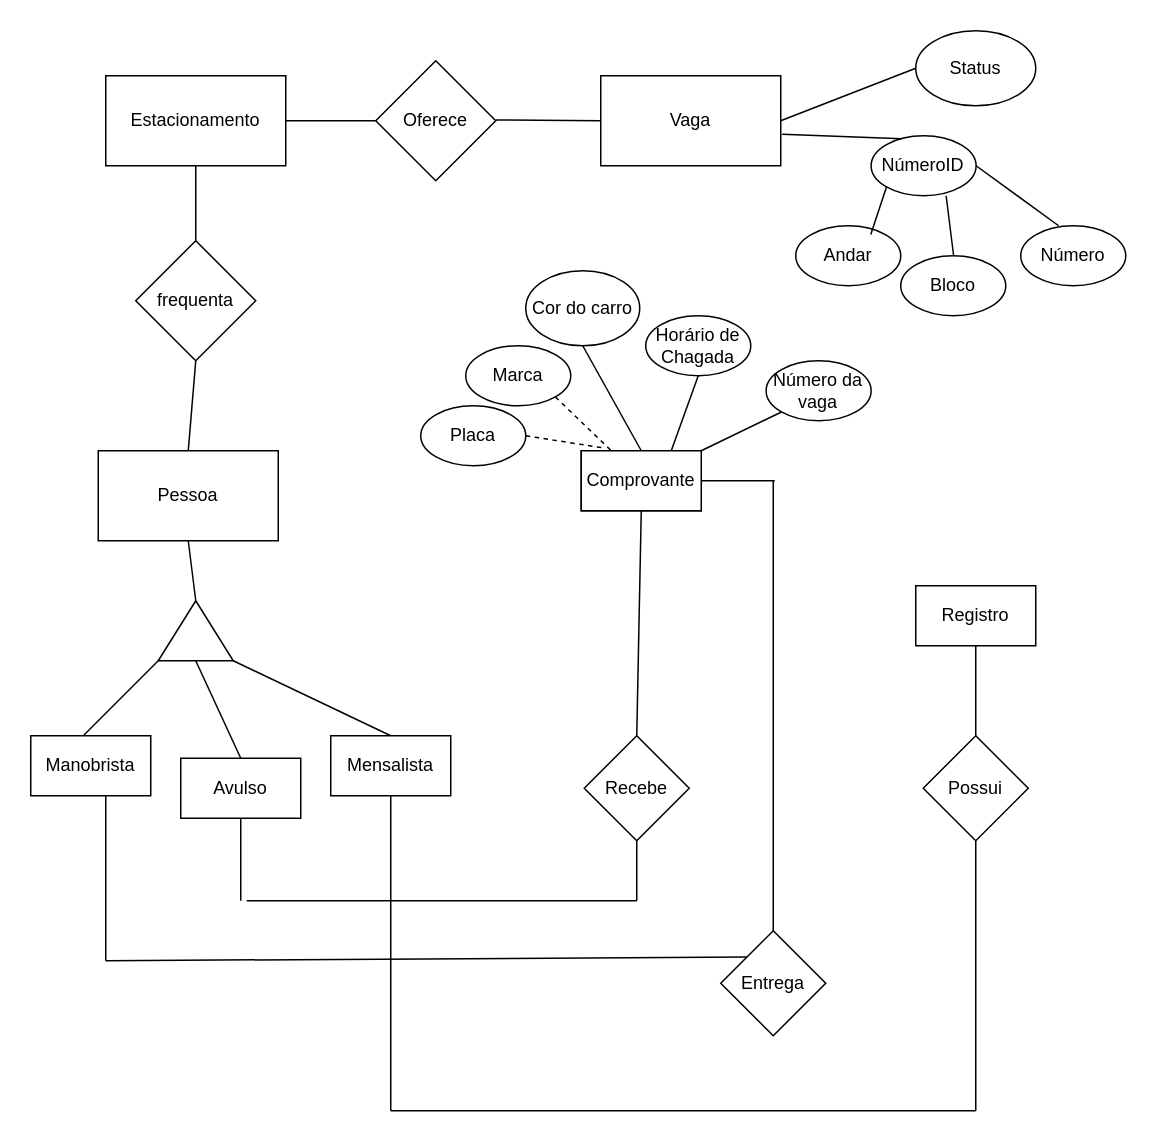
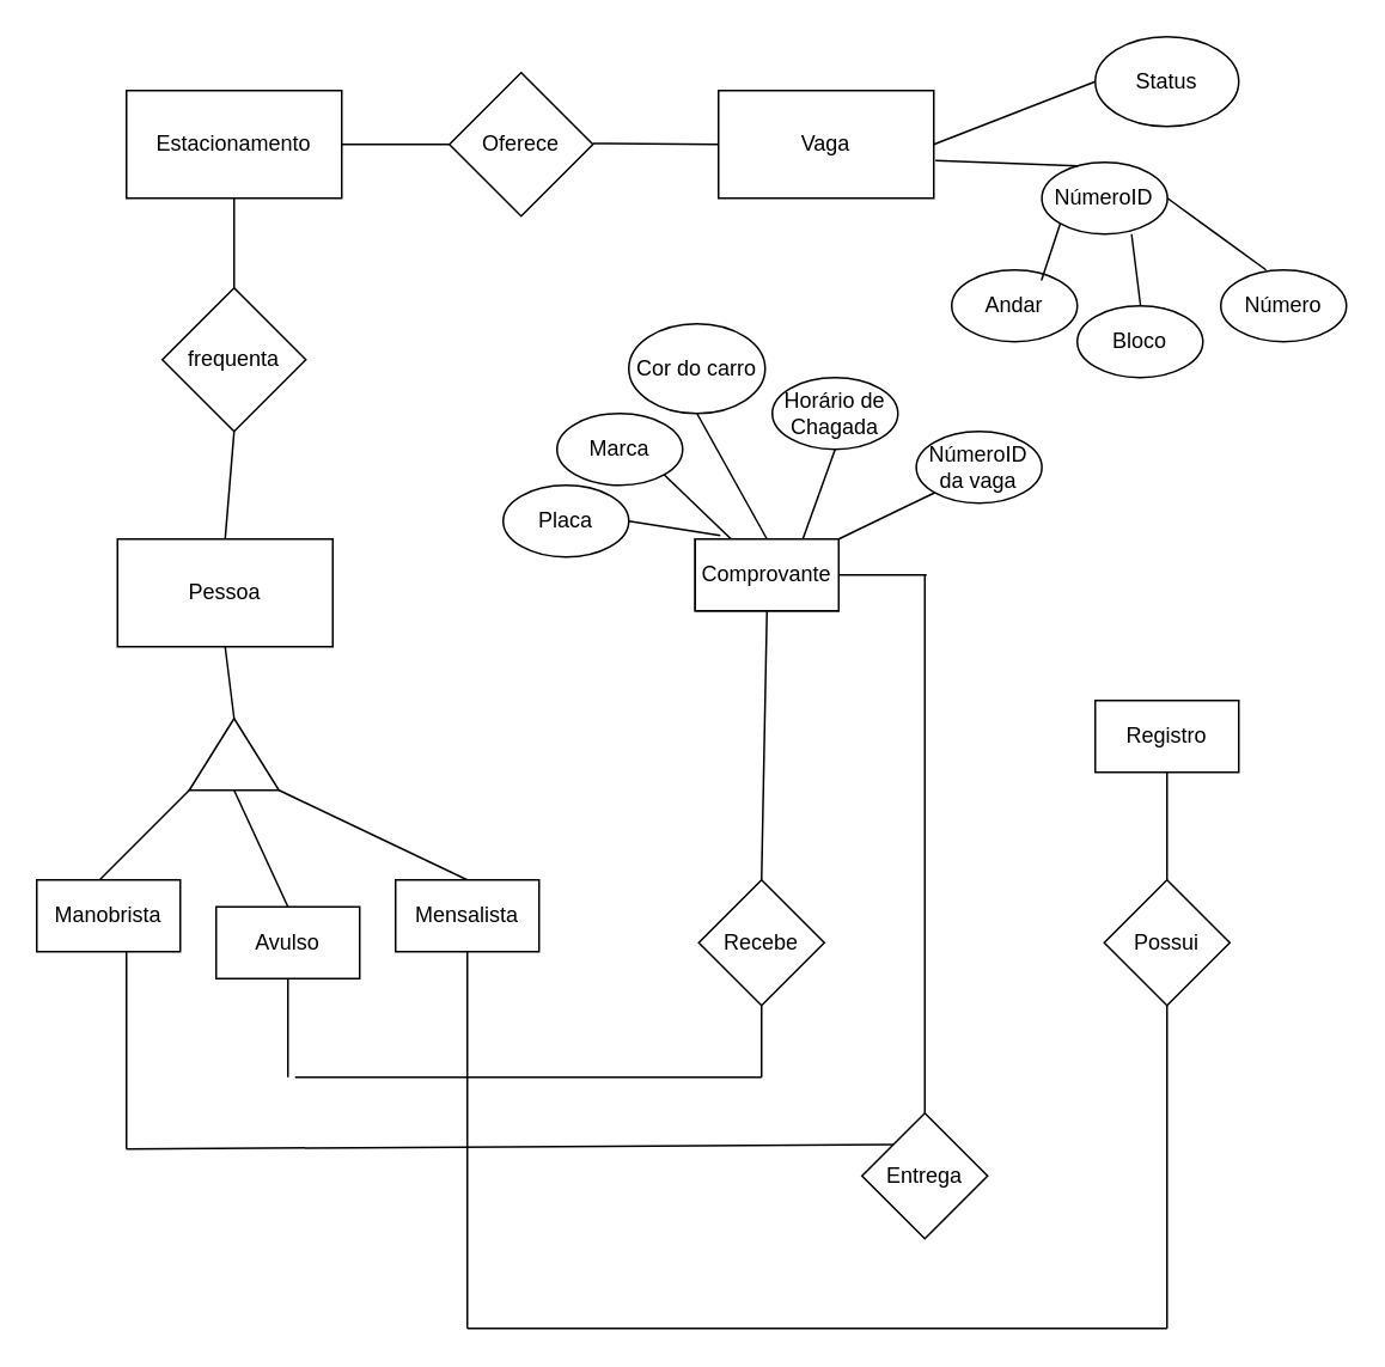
- <mxCell id="44" value="Número da vaga" style="ellipse;whiteSpace=wrap;html=1;" vertex="1" parent="1"><mxGeometry x="510.25" y="240" width="70" height="40" as="geometry" /></mxCell>
+ <mxCell id="44" value="NúmeroID da vaga" style="ellipse;whiteSpace=wrap;html=1;" vertex="1" parent="1"><mxGeometry x="510.25" y="240" width="70" height="40" as="geometry" /></mxCell>
- <mxCell id="41" value="" style="endArrow=none;html=1;rounded=0;exitX=1;exitY=1;exitDx=0;exitDy=0;entryX=0.25;entryY=0;entryDx=0;entryDy=0;dashed=1;" edge="1" parent="1" source="37" target="50"><mxGeometry width="50" height="50" relative="1" as="geometry"><mxPoint x="400" y="280" as="sourcePoint" /><mxPoint x="450" y="230" as="targetPoint" /></mxGeometry></mxCell>
+ <mxCell id="41" value="" style="endArrow=none;html=1;rounded=0;exitX=1;exitY=1;exitDx=0;exitDy=0;entryX=0.25;entryY=0;entryDx=0;entryDy=0;" edge="1" parent="1" source="37" target="50"><mxGeometry width="50" height="50" relative="1" as="geometry"><mxPoint x="400" y="280" as="sourcePoint" /><mxPoint x="450" y="230" as="targetPoint" /></mxGeometry></mxCell>
- <mxCell id="40" value="" style="endArrow=none;html=1;rounded=0;exitX=1;exitY=0.5;exitDx=0;exitDy=0;entryX=0.175;entryY=-0.05;entryDx=0;entryDy=0;entryPerimeter=0;dashed=1;" edge="1" parent="1" source="36" target="50"><mxGeometry width="50" height="50" relative="1" as="geometry"><mxPoint x="400" y="280" as="sourcePoint" /><mxPoint x="450" y="230" as="targetPoint" /></mxGeometry></mxCell>
+ <mxCell id="40" value="" style="endArrow=none;html=1;rounded=0;exitX=1;exitY=0.5;exitDx=0;exitDy=0;entryX=0.175;entryY=-0.05;entryDx=0;entryDy=0;entryPerimeter=0;" edge="1" parent="1" source="36" target="50"><mxGeometry width="50" height="50" relative="1" as="geometry"><mxPoint x="400" y="280" as="sourcePoint" /><mxPoint x="450" y="230" as="targetPoint" /></mxGeometry></mxCell>
